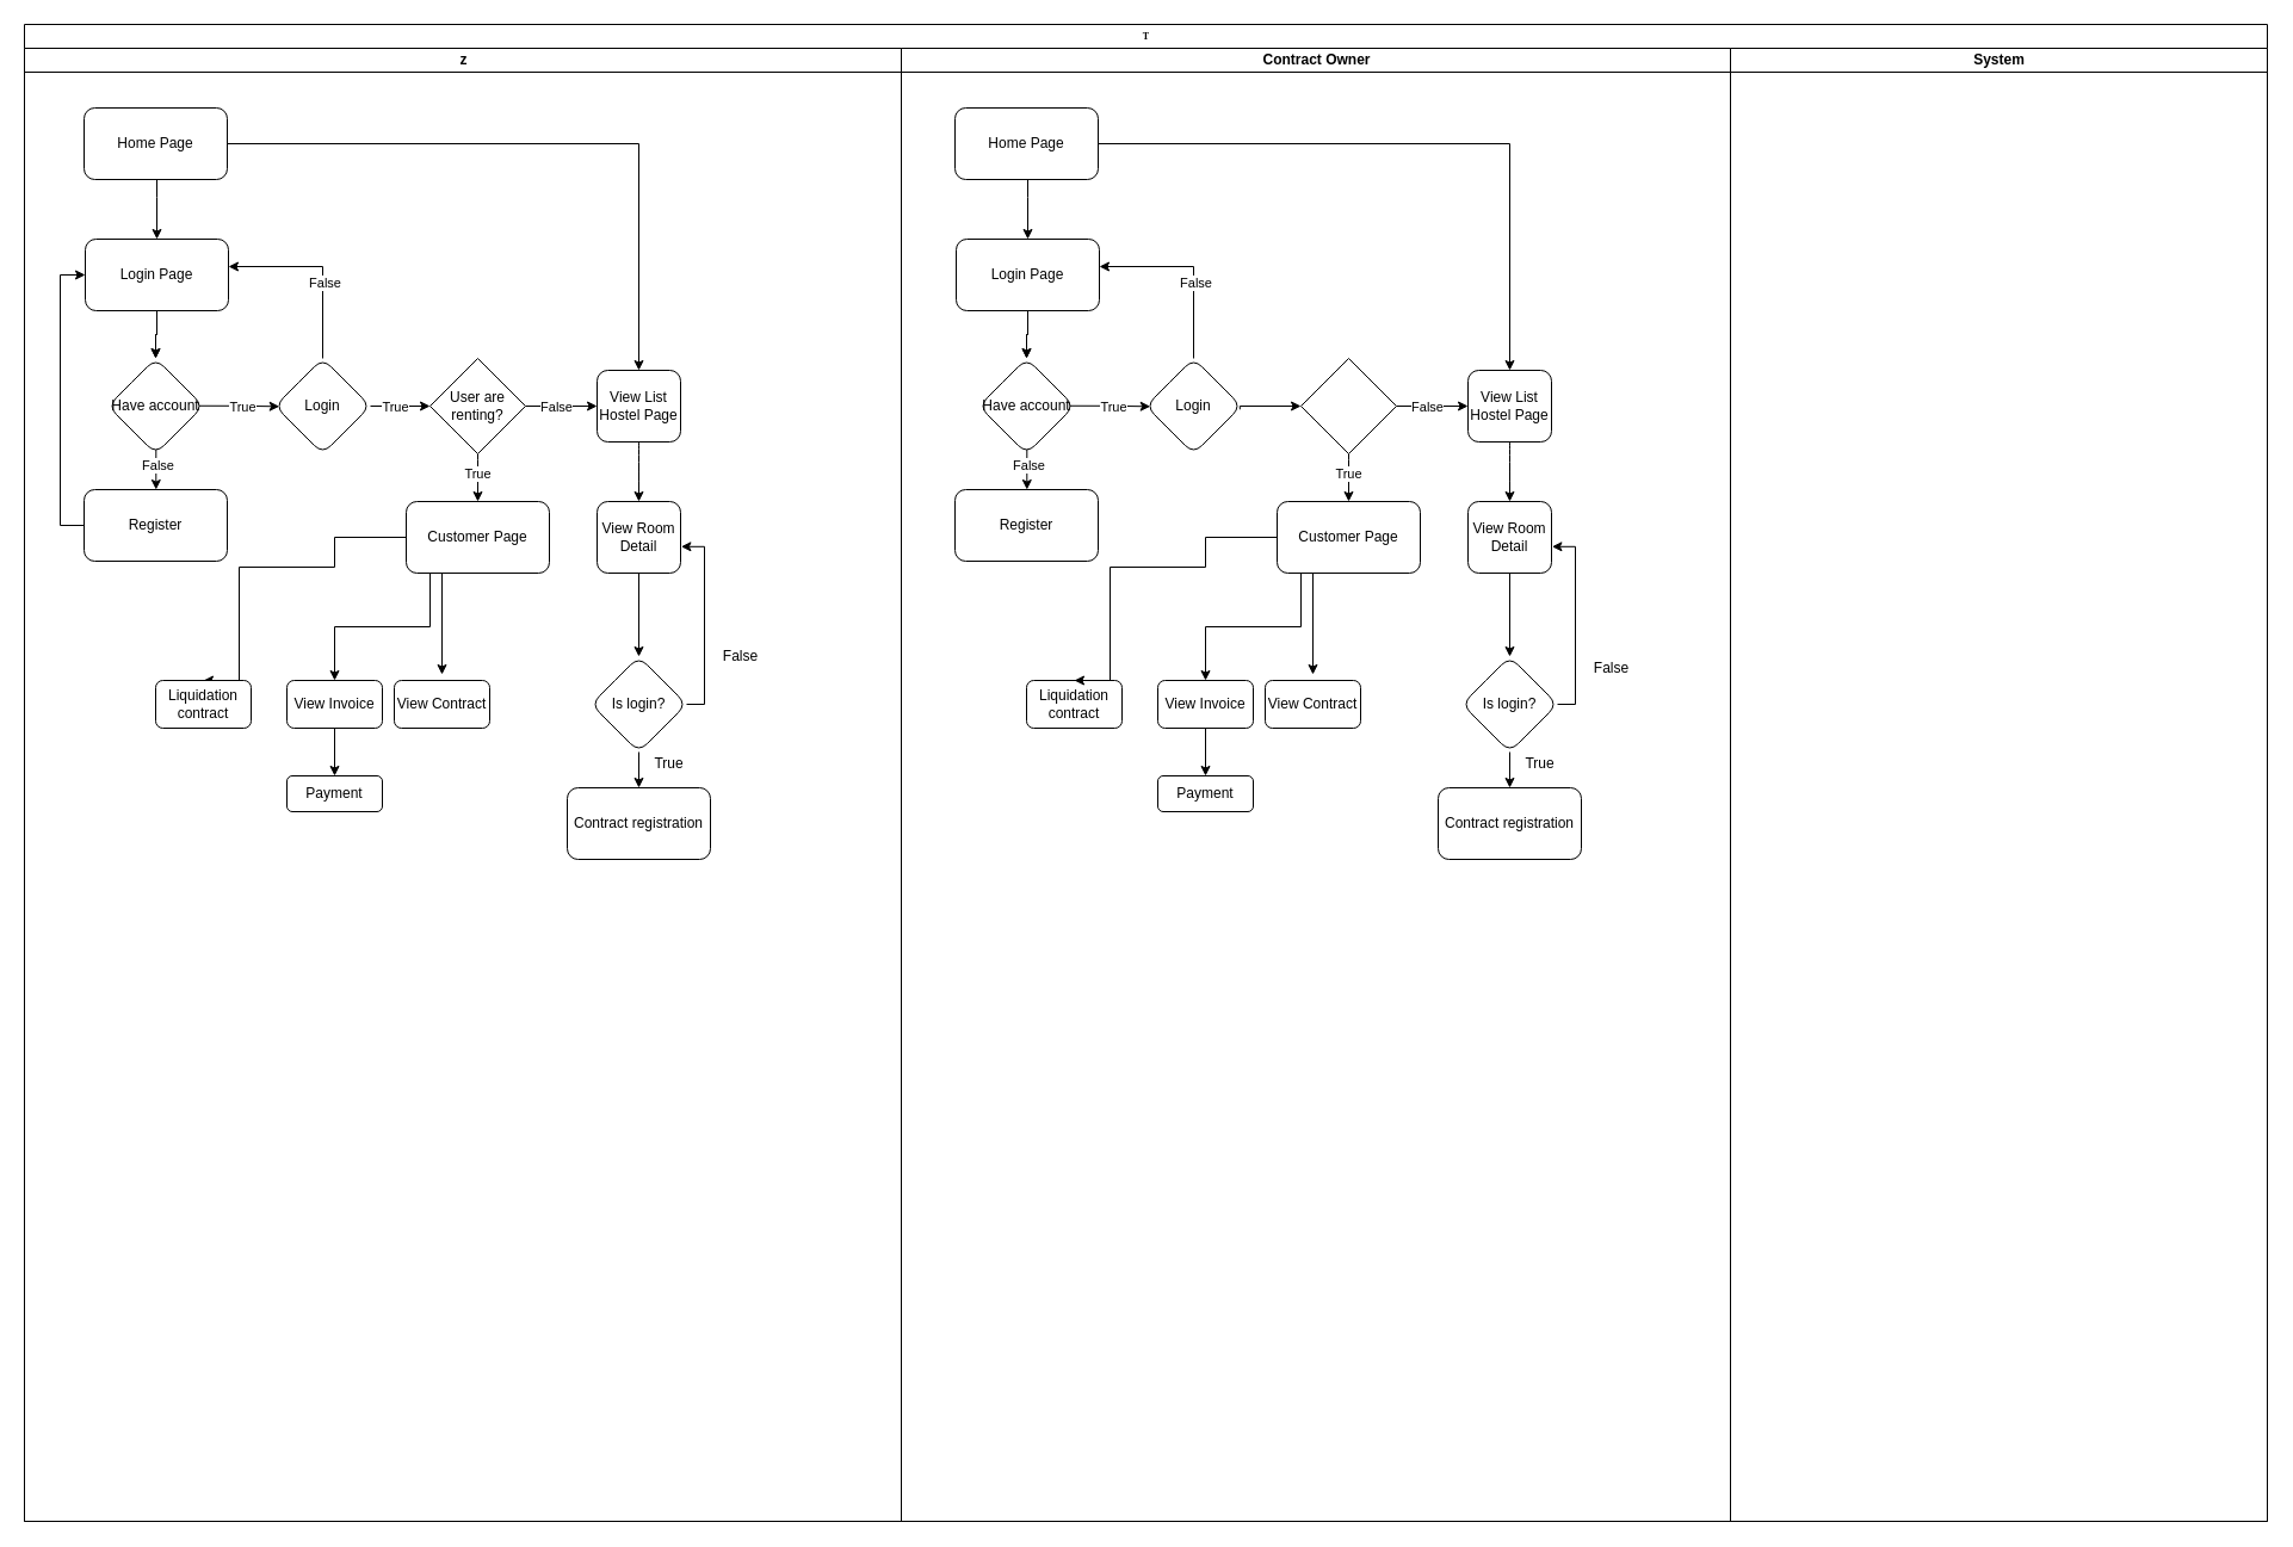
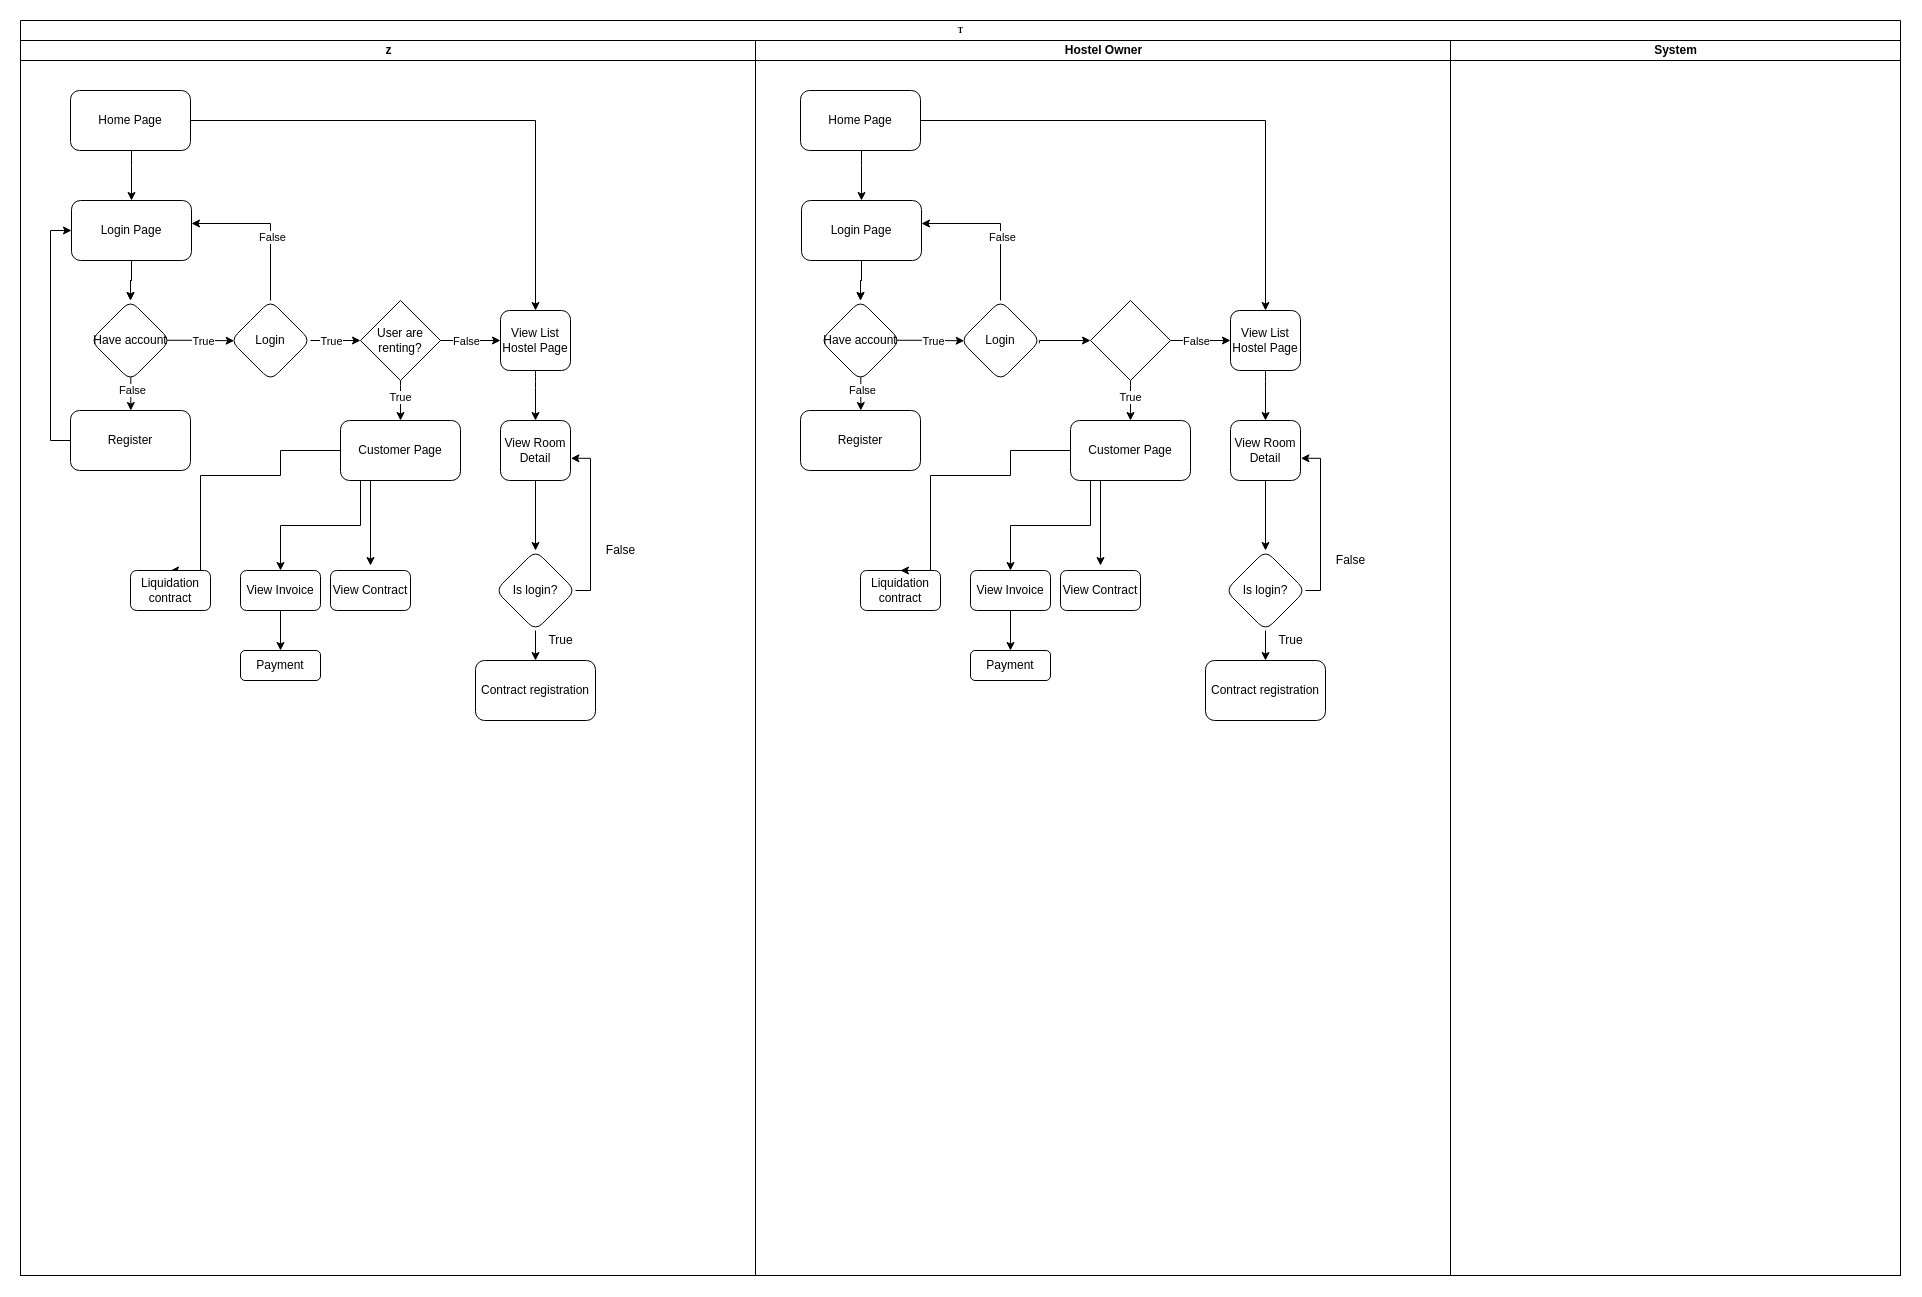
- <mxCell id="45" value="Contract Owner" style="swimlane;html=1;startSize=20;" parent="2" vertex="1"><mxGeometry x="735" y="20" width="695" height="1235" as="geometry" /></mxCell>
+ <mxCell id="45" value="Hostel Owner" style="swimlane;html=1;startSize=20;" parent="2" vertex="1"><mxGeometry x="735" y="20" width="695" height="1235" as="geometry" /></mxCell>
